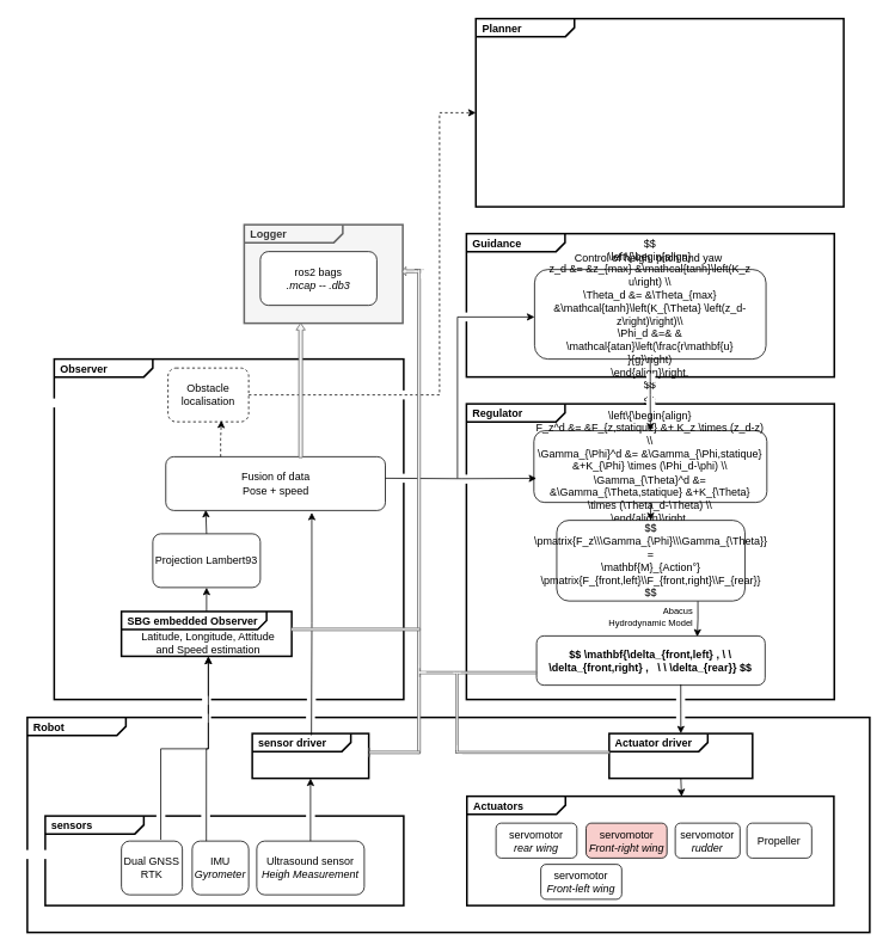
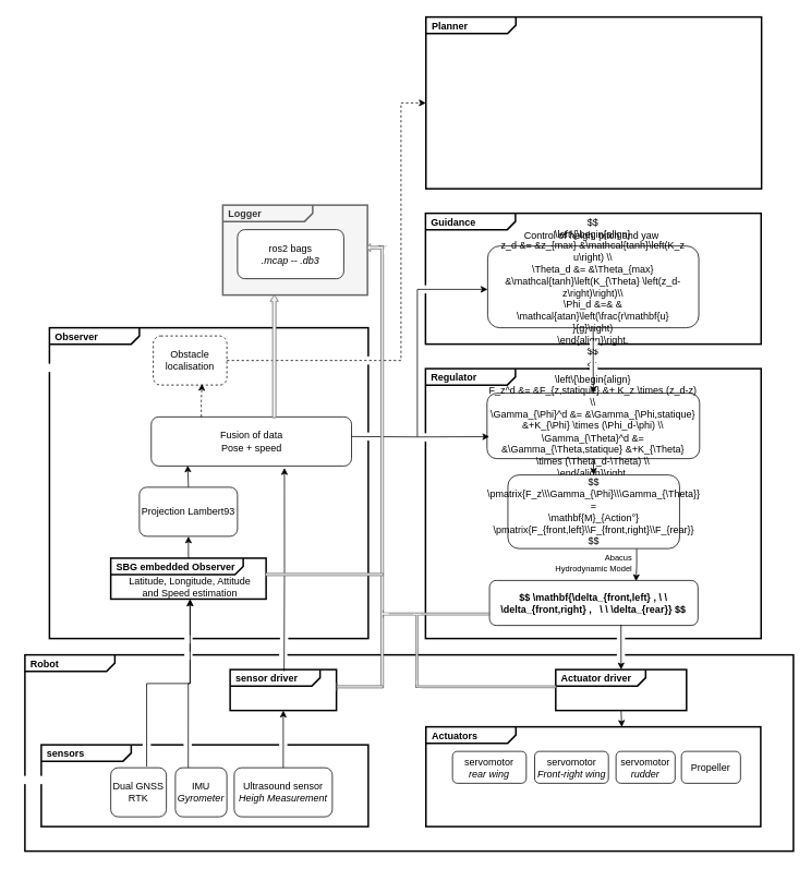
- <mxCell id="23" value="&lt;p style=&quot;margin:0px;margin-top:4px;margin-left:7px;text-align:left;&quot;&gt;&lt;b&gt;Planner&lt;/b&gt;&lt;/p&gt;" style="html=1;shape=mxgraph.sysml.package;overflow=fill;labelX=110;strokeWidth=2;align=center;" vertex="1" parent="1"><mxGeometry x="530.5" y="20" width="410.5" height="210" as="geometry" /></mxCell>
+ <mxCell id="23" value="&lt;p style=&quot;margin:0px;margin-top:4px;margin-left:7px;text-align:left;&quot;&gt;&lt;b&gt;Planner&lt;/b&gt;&lt;/p&gt;" style="html=1;shape=mxgraph.sysml.package;overflow=fill;labelX=110;strokeWidth=2;align=center;" vertex="1" parent="1"><mxGeometry x="520.5" y="20" width="410.5" height="210" as="geometry" /></mxCell>
- <mxCell id="51" value="servomotor&lt;br&gt;&lt;i&gt;Front-right wing&lt;/i&gt;" style="rounded=1;whiteSpace=wrap;html=1;fillColor=#f8cecc;" vertex="1" parent="1"><mxGeometry x="653.5" y="918" width="90.25" height="39" as="geometry" /></mxCell>
+ <mxCell id="51" value="servomotor&lt;br&gt;&lt;i&gt;Front-right wing&lt;/i&gt;" style="rounded=1;whiteSpace=wrap;html=1;" vertex="1" parent="1"><mxGeometry x="653.5" y="918" width="90.25" height="39" as="geometry" /></mxCell>
- <mxCell id="55" value="servomotor&lt;br style=&quot;border-color: var(--border-color);&quot;&gt;&lt;i style=&quot;border-color: var(--border-color);&quot;&gt;Front-left wing&lt;/i&gt;" style="rounded=1;whiteSpace=wrap;html=1;" vertex="1" parent="1"><mxGeometry x="603" y="964" width="90.25" height="39" as="geometry" /></mxCell>
